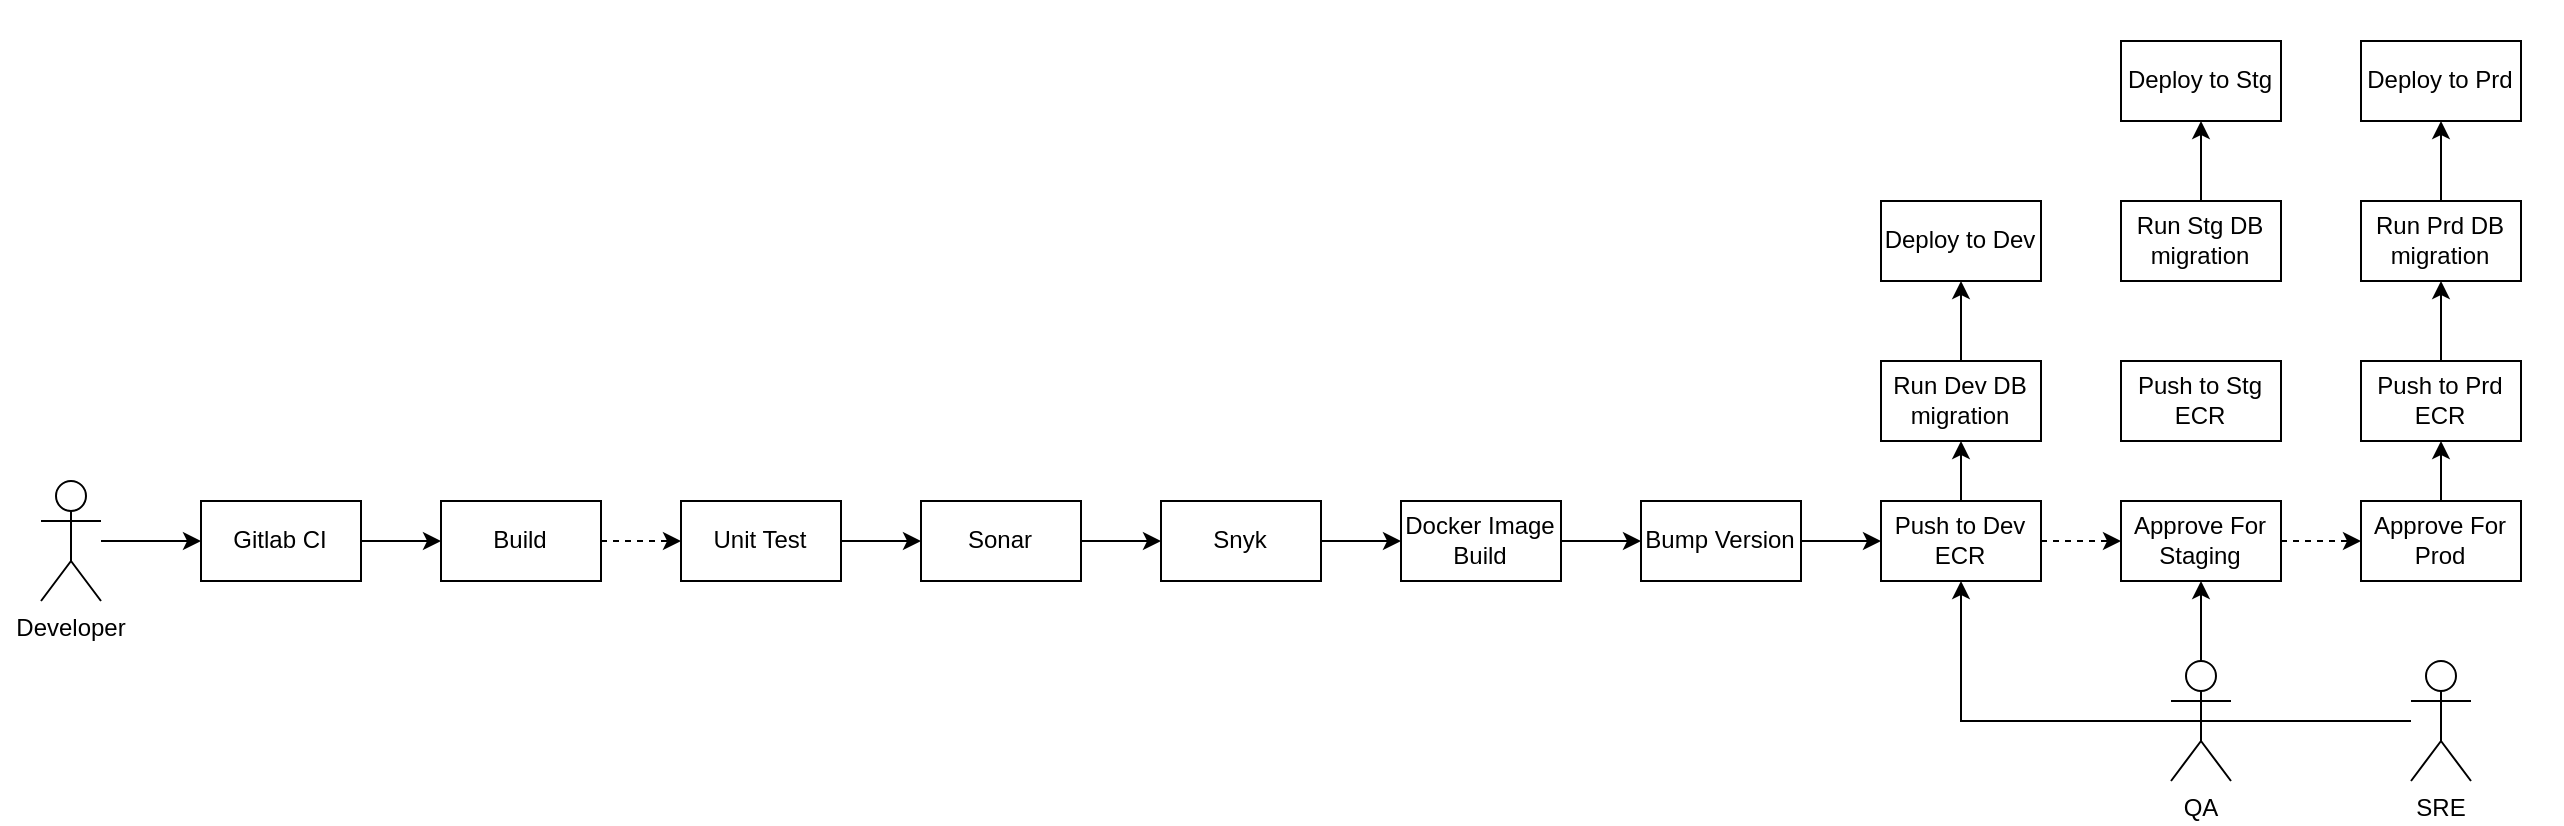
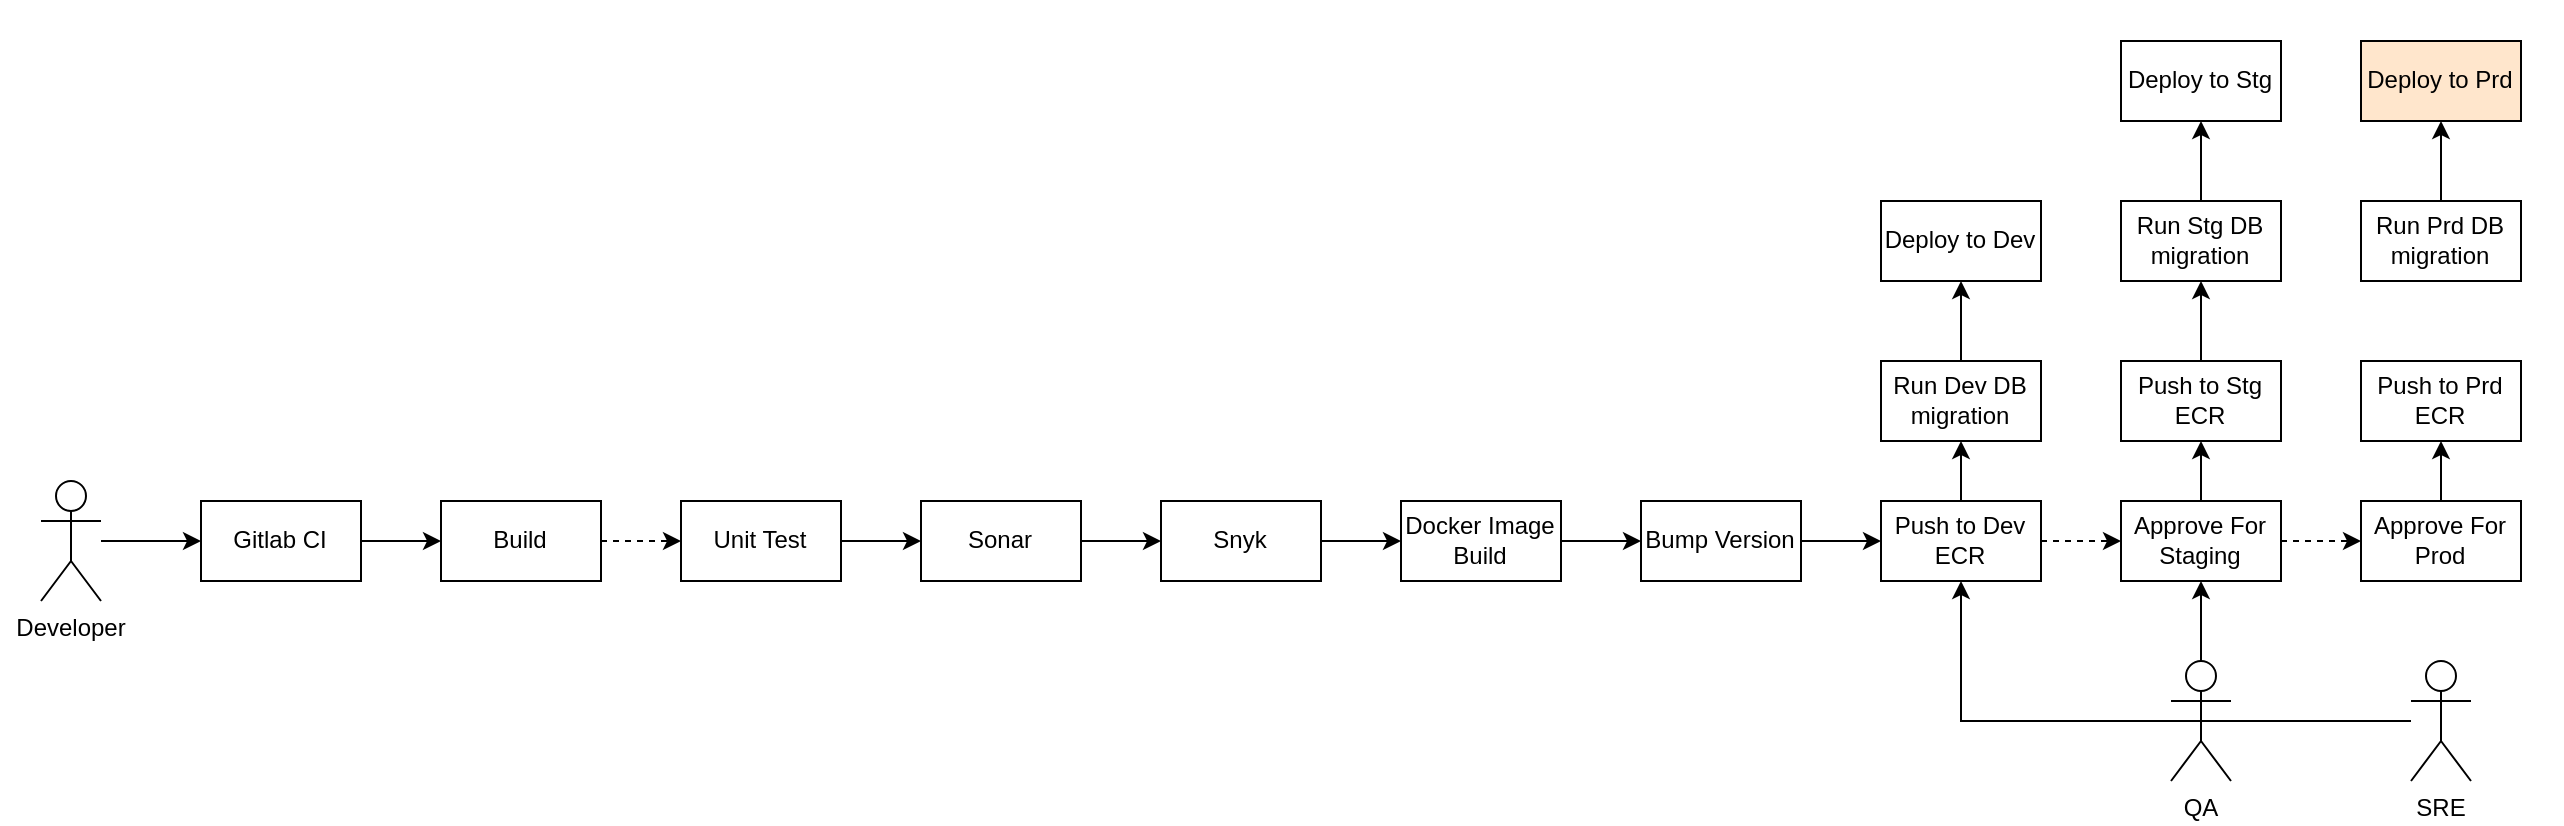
- <mxCell id="38" value="Deploy to Prd" style="rounded=0;whiteSpace=wrap;html=1;" vertex="1" parent="1"><mxGeometry x="1180" y="20" width="80" height="40" as="geometry" /></mxCell>
+ <mxCell id="38" value="Deploy to Prd" style="rounded=0;whiteSpace=wrap;html=1;fillColor=#ffe6cc;" vertex="1" parent="1"><mxGeometry x="1180" y="20" width="80" height="40" as="geometry" /></mxCell>
+ <mxCell id="29" style="edgeStyle=orthogonalEdgeStyle;rounded=0;orthogonalLoop=1;jettySize=auto;html=1;entryX=0.5;entryY=1;entryDx=0;entryDy=0;" edge="1" parent="1" source="30" target="28"><mxGeometry relative="1" as="geometry" /></mxCell>
- <mxCell id="36" style="edgeStyle=orthogonalEdgeStyle;rounded=0;orthogonalLoop=1;jettySize=auto;html=1;entryX=0.5;entryY=1;entryDx=0;entryDy=0;" edge="1" parent="1" source="37" target="35"><mxGeometry relative="1" as="geometry" /></mxCell>
+ <mxCell id="24" style="edgeStyle=orthogonalEdgeStyle;rounded=0;orthogonalLoop=1;jettySize=auto;html=1;entryX=0.5;entryY=1;entryDx=0;entryDy=0;" edge="1" parent="1" source="26" target="30"><mxGeometry relative="1" as="geometry" /></mxCell>
